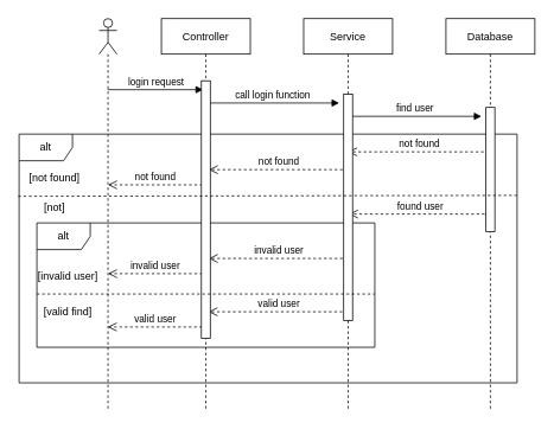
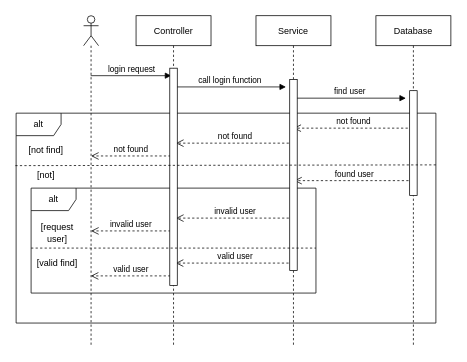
- <mxCell id="22" value="[not found]" style="text;html=1;strokeColor=none;fillColor=none;align=center;verticalAlign=middle;whiteSpace=wrap;rounded=0;" vertex="1" parent="1"><mxGeometry x="31" y="190" width="60" height="20" as="geometry" /></mxCell>
+ <mxCell id="22" value="[not find]" style="text;html=1;strokeColor=none;fillColor=none;align=center;verticalAlign=middle;whiteSpace=wrap;rounded=0;" vertex="1" parent="1"><mxGeometry x="31" y="190" width="60" height="20" as="geometry" /></mxCell>
- <mxCell id="24" value="[invalid user]" style="text;html=1;strokeColor=none;fillColor=none;align=center;verticalAlign=middle;whiteSpace=wrap;rounded=0;" vertex="1" parent="1"><mxGeometry x="41" y="300" width="70" height="20" as="geometry" /></mxCell>
+ <mxCell id="24" value="[request user]" style="text;html=1;strokeColor=none;fillColor=none;align=center;verticalAlign=middle;whiteSpace=wrap;rounded=0;" vertex="1" parent="1"><mxGeometry x="41" y="300" width="70" height="20" as="geometry" /></mxCell>
